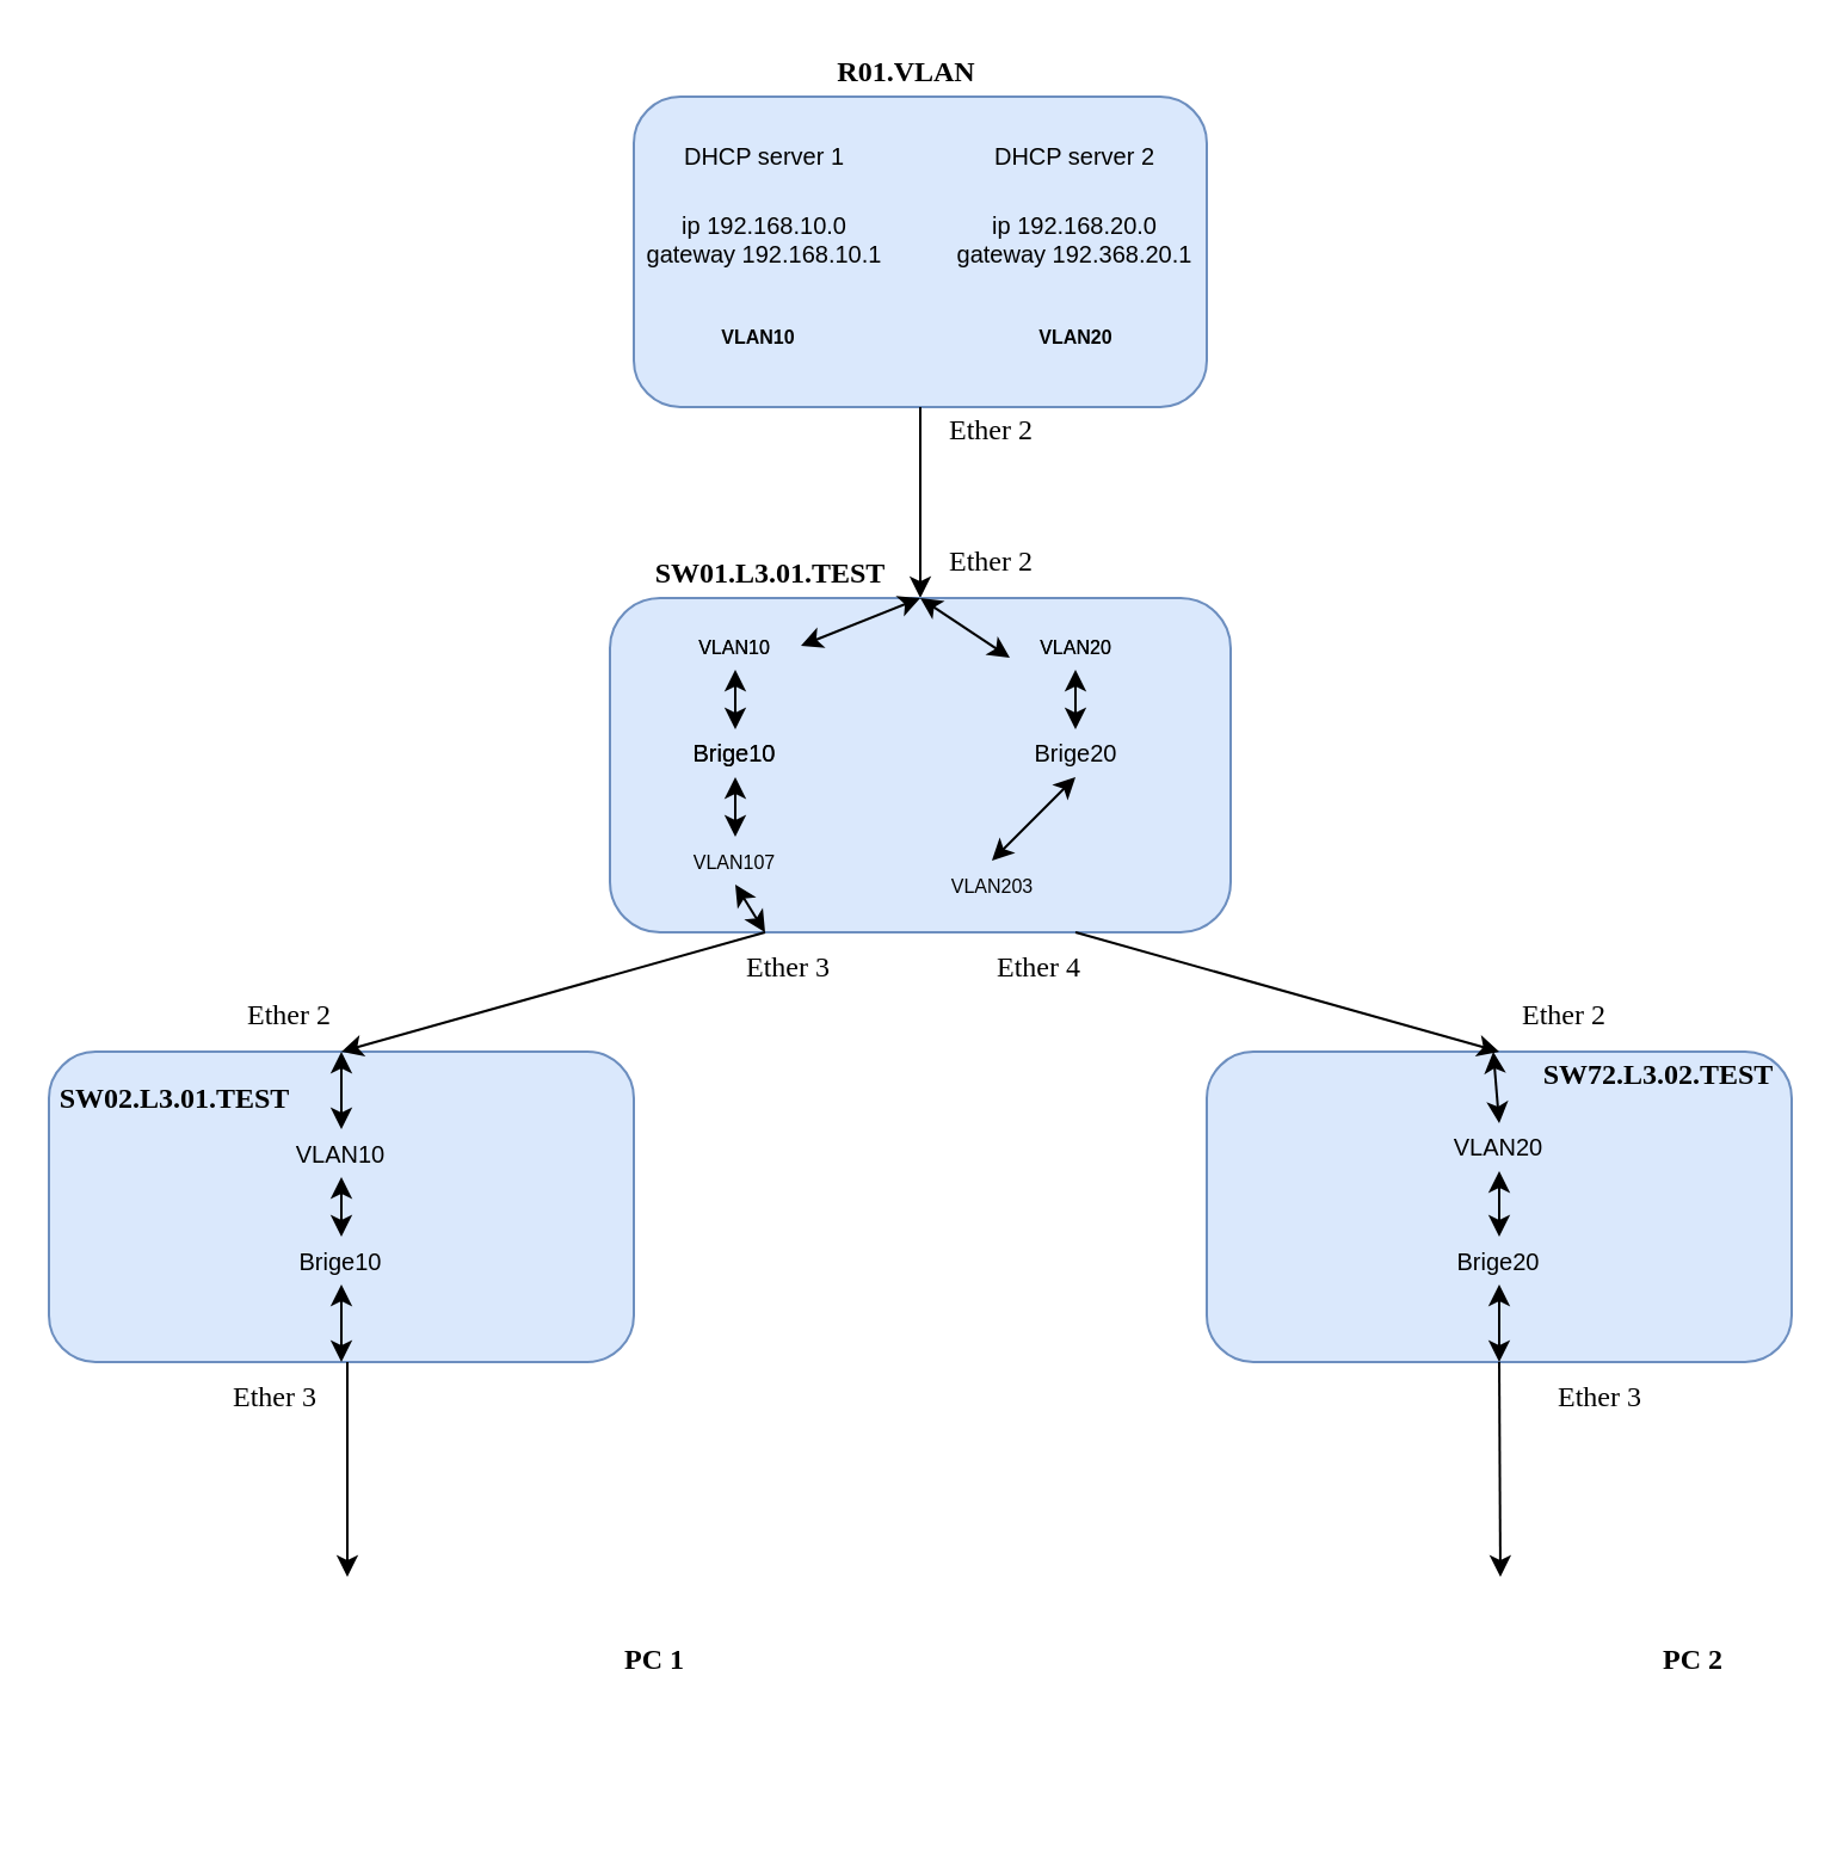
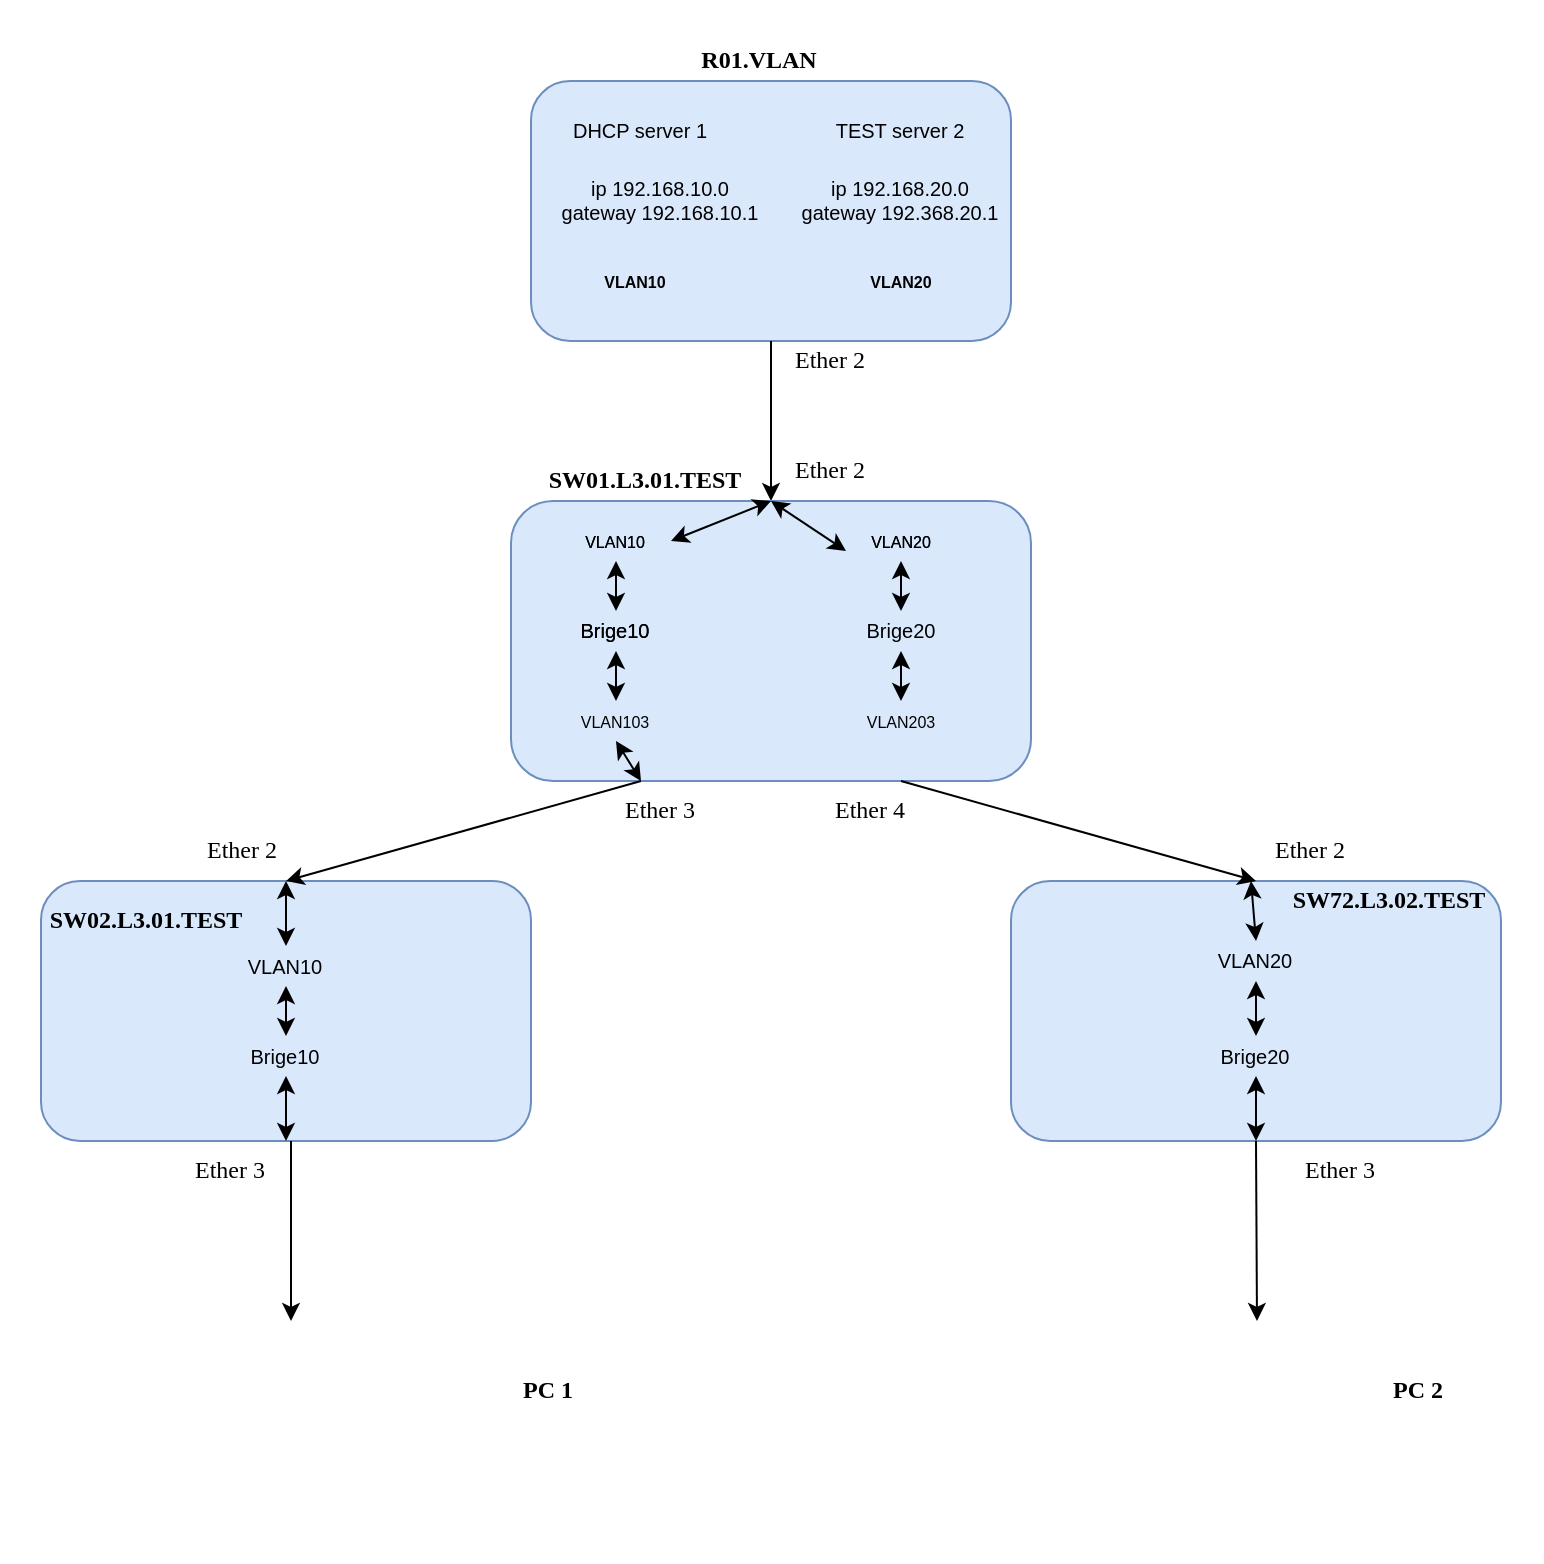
- <mxCell id="28" value="&lt;font style=&quot;font-size: 10px;&quot;&gt;DHCP server 2&lt;/font&gt;" style="text;html=1;strokeColor=none;fillColor=none;align=center;verticalAlign=middle;whiteSpace=wrap;rounded=0;" vertex="1" parent="1"><mxGeometry x="410" y="60" width="80" height="10" as="geometry" /></mxCell>
+ <mxCell id="28" value="&lt;font style=&quot;font-size: 10px;&quot;&gt;TEST server 2&lt;/font&gt;" style="text;html=1;strokeColor=none;fillColor=none;align=center;verticalAlign=middle;whiteSpace=wrap;rounded=0;" vertex="1" parent="1"><mxGeometry x="410" y="60" width="80" height="10" as="geometry" /></mxCell>
- <mxCell id="29" value="ip 192.168.10.0&lt;br&gt;gateway 192.168.10.1" style="text;html=1;strokeColor=none;fillColor=none;align=center;verticalAlign=middle;whiteSpace=wrap;rounded=0;fontSize=10;" vertex="1" parent="1"><mxGeometry x="265" y="90" width="110" height="20" as="geometry" /></mxCell>
+ <mxCell id="29" value="ip 192.168.10.0&lt;br&gt;gateway 192.168.10.1" style="text;html=1;strokeColor=none;fillColor=none;align=center;verticalAlign=middle;whiteSpace=wrap;rounded=0;fontSize=10;" vertex="1" parent="1"><mxGeometry x="275" y="90" width="110" height="20" as="geometry" /></mxCell>
- <mxCell id="36" value="&lt;font style=&quot;font-size: 8px;&quot;&gt;VLAN107&lt;/font&gt;" style="text;html=1;strokeColor=none;fillColor=none;align=center;verticalAlign=middle;whiteSpace=wrap;rounded=0;fontSize=10;" vertex="1" parent="1"><mxGeometry x="280" y="350" width="55" height="20" as="geometry" /></mxCell>
+ <mxCell id="36" value="&lt;font style=&quot;font-size: 8px;&quot;&gt;VLAN103&lt;/font&gt;" style="text;html=1;strokeColor=none;fillColor=none;align=center;verticalAlign=middle;whiteSpace=wrap;rounded=0;fontSize=10;" vertex="1" parent="1"><mxGeometry x="280" y="350" width="55" height="20" as="geometry" /></mxCell>
- <mxCell id="35" value="&lt;font style=&quot;font-size: 8px;&quot;&gt;VLAN203&lt;/font&gt;" style="text;html=1;strokeColor=none;fillColor=none;align=center;verticalAlign=middle;whiteSpace=wrap;rounded=0;fontSize=10;" vertex="1" parent="1"><mxGeometry x="387.5" y="360" width="55" height="20" as="geometry" /></mxCell>
+ <mxCell id="35" value="&lt;font style=&quot;font-size: 8px;&quot;&gt;VLAN203&lt;/font&gt;" style="text;html=1;strokeColor=none;fillColor=none;align=center;verticalAlign=middle;whiteSpace=wrap;rounded=0;fontSize=10;" vertex="1" parent="1"><mxGeometry x="422.5" y="350" width="55" height="20" as="geometry" /></mxCell>
